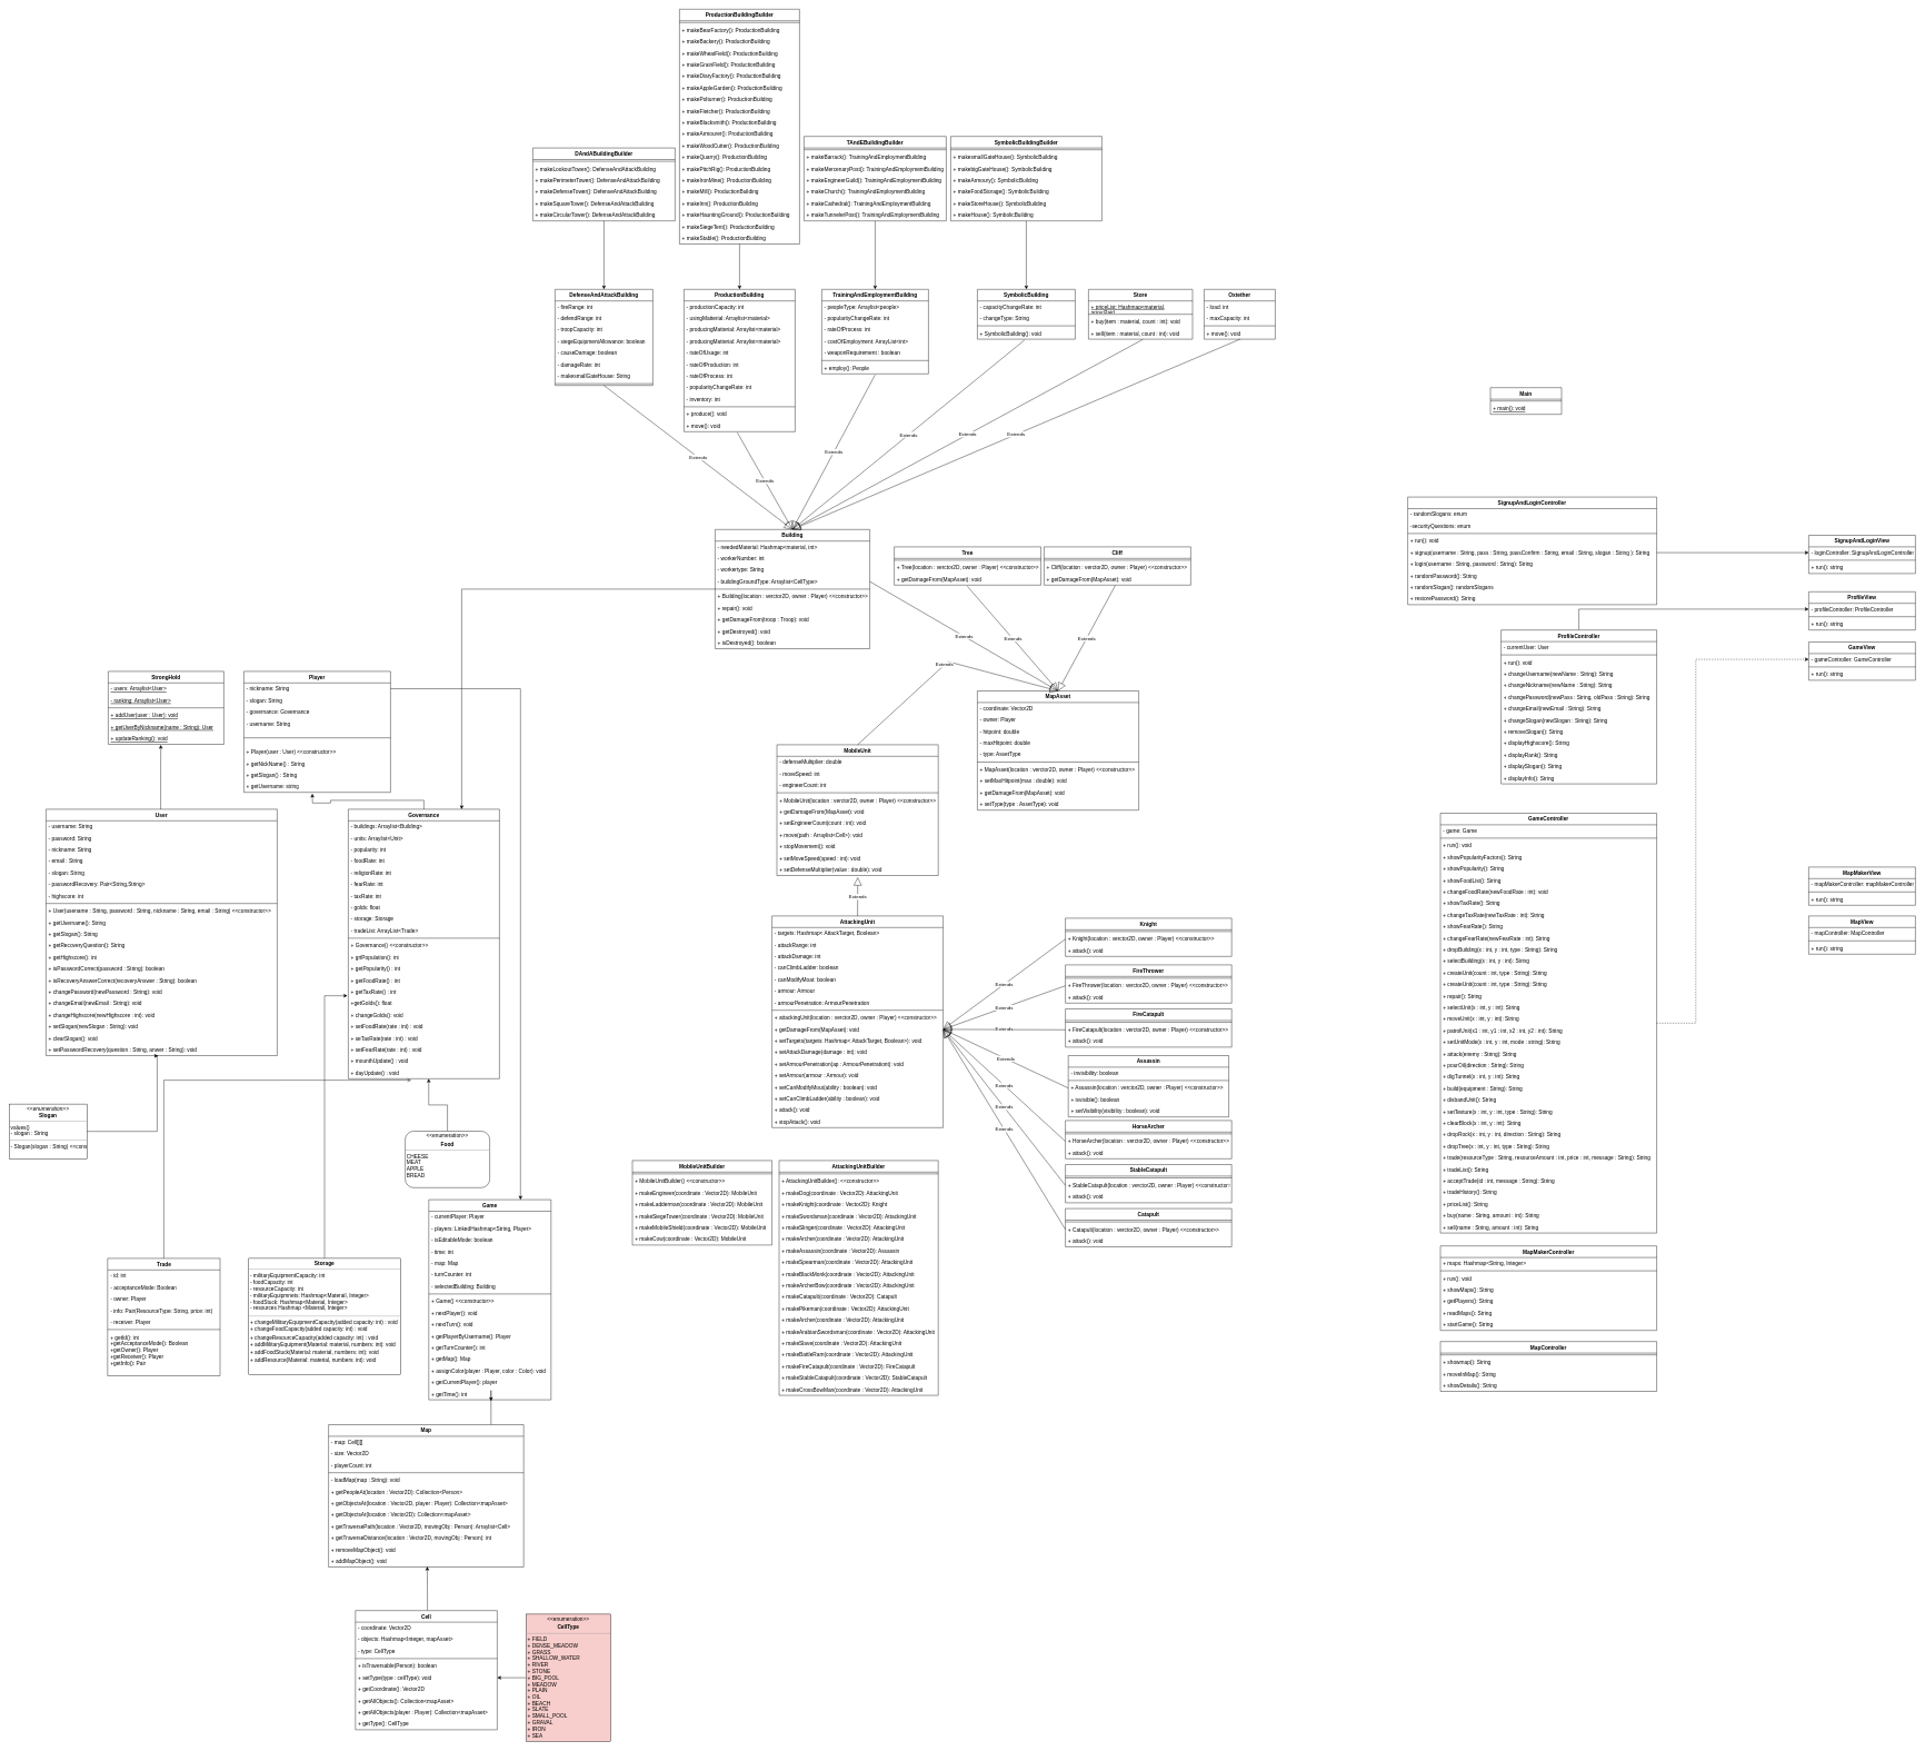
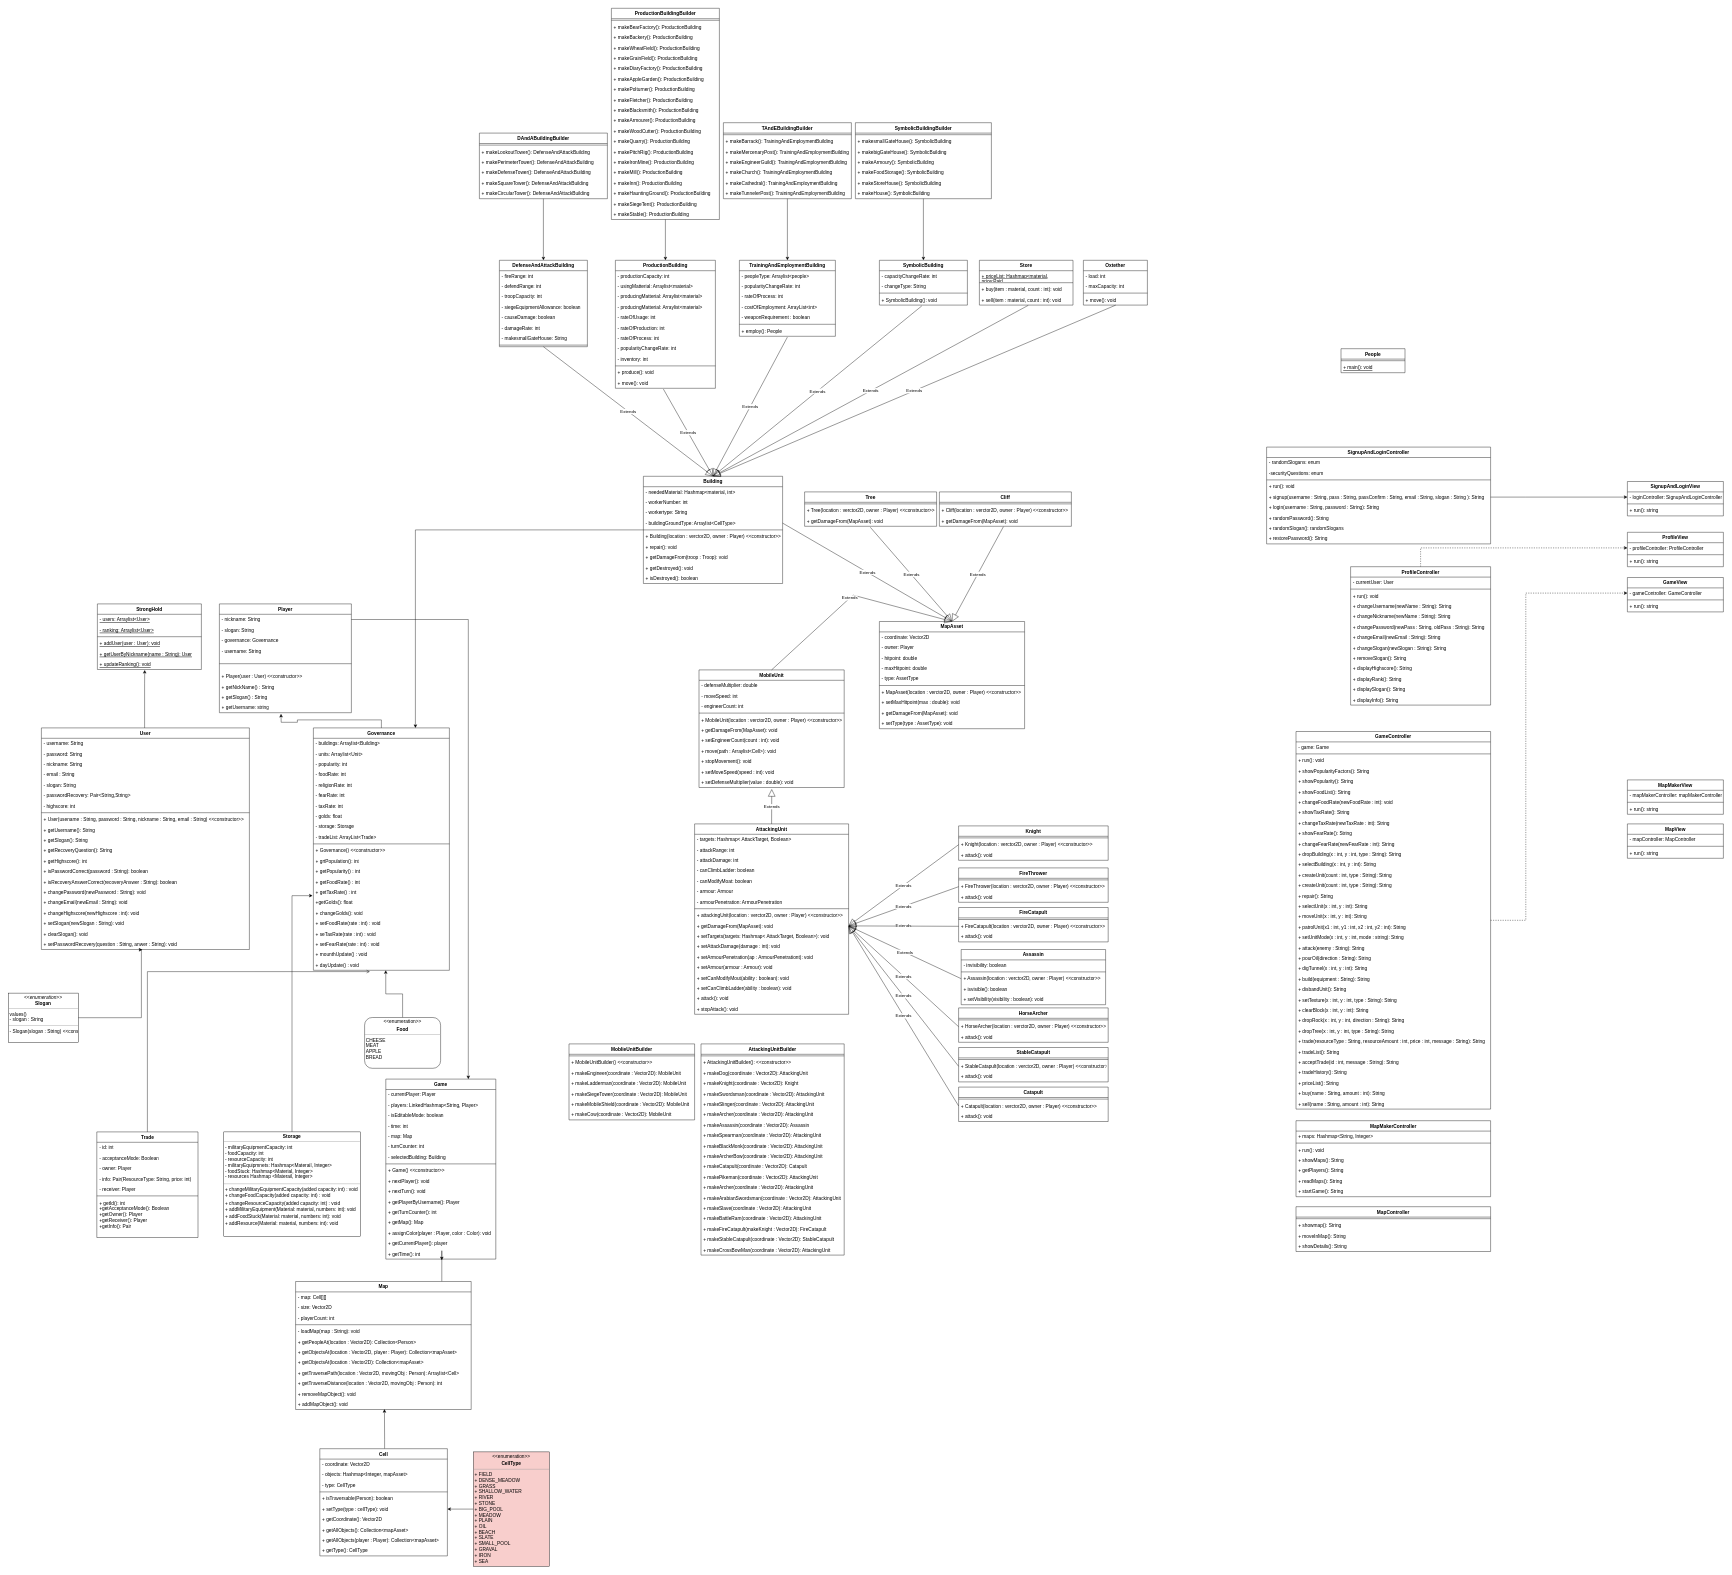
- <mxCell id="279" value="Main" style="swimlane;fontStyle=1;align=center;verticalAlign=top;childLayout=stackLayout;horizontal=1;startSize=26;horizontalStack=0;resizeParent=1;resizeParentMax=0;resizeLast=0;collapsible=1;marginBottom=0;" parent="1" vertex="1"><mxGeometry x="3352" y="871" width="160" height="60" as="geometry" /></mxCell>
+ <mxCell id="279" value="People" style="swimlane;fontStyle=1;align=center;verticalAlign=top;childLayout=stackLayout;horizontal=1;startSize=26;horizontalStack=0;resizeParent=1;resizeParentMax=0;resizeLast=0;collapsible=1;marginBottom=0;" parent="1" vertex="1"><mxGeometry x="3352" y="871" width="160" height="60" as="geometry" /></mxCell>
- <mxCell id="193" style="edgeStyle=orthogonalEdgeStyle;rounded=0;orthogonalLoop=1;jettySize=auto;html=1;entryX=0;entryY=0.5;entryDx=0;entryDy=0;" parent="1" source="194" target="264" edge="1"><mxGeometry relative="1" as="geometry" /></mxCell>
+ <mxCell id="193" style="edgeStyle=orthogonalEdgeStyle;rounded=0;orthogonalLoop=1;jettySize=auto;html=1;entryX=0;entryY=0.5;entryDx=0;entryDy=0;dashed=1;" parent="1" source="194" target="264" edge="1"><mxGeometry relative="1" as="geometry" /></mxCell>
- <mxCell id="439" value="+ makeFireCatapult(coordinate : Vector2D): FireCatapult" style="text;strokeColor=none;fillColor=none;align=left;verticalAlign=top;spacingLeft=4;spacingRight=4;overflow=hidden;rotatable=0;points=[[0,0.5],[1,0.5]];portConstraint=eastwest;" parent="421" vertex="1"><mxGeometry y="450" width="358" height="26" as="geometry" /></mxCell>
+ <mxCell id="439" value="+ makeFireCatapult(makeKnight : Vector2D): FireCatapult" style="text;strokeColor=none;fillColor=none;align=left;verticalAlign=top;spacingLeft=4;spacingRight=4;overflow=hidden;rotatable=0;points=[[0,0.5],[1,0.5]];portConstraint=eastwest;" parent="421" vertex="1"><mxGeometry y="450" width="358" height="26" as="geometry" /></mxCell>
